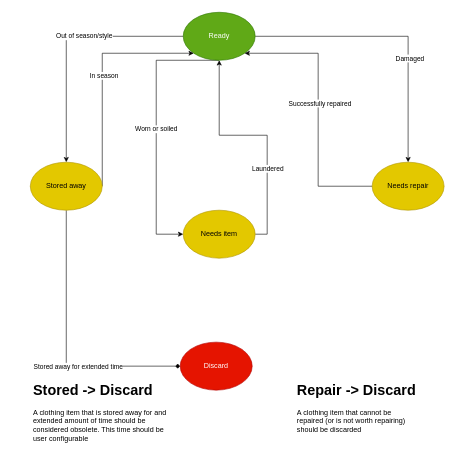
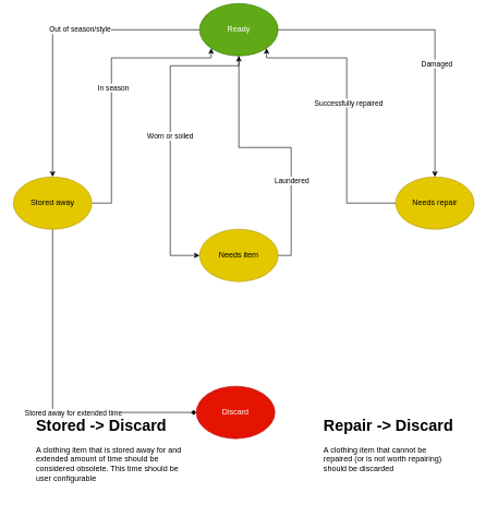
- <mxCell id="7" value="Ready" style="ellipse;whiteSpace=wrap;html=1;fillColor=#60a917;fontColor=#ffffff;strokeColor=#2D7600;" vertex="1" parent="1"><mxGeometry x="305" y="20" width="120" height="80" as="geometry" /></mxCell>
+ <mxCell id="7" value="Ready" style="ellipse;whiteSpace=wrap;html=1;fillColor=#60a917;fontColor=#ffffff;strokeColor=#2D7600;" vertex="1" parent="1"><mxGeometry x="305" y="5" width="120" height="80" as="geometry" /></mxCell>
- <mxCell id="12" value="Stored away" style="ellipse;whiteSpace=wrap;html=1;fillColor=#e3c800;fontColor=#000000;strokeColor=#B09500;" vertex="1" parent="1"><mxGeometry x="50" y="270" width="120" height="80" as="geometry" /></mxCell>
+ <mxCell id="12" value="Stored away" style="ellipse;whiteSpace=wrap;html=1;fillColor=#e3c800;fontColor=#000000;strokeColor=#B09500;" vertex="1" parent="1"><mxGeometry x="20" y="270" width="120" height="80" as="geometry" /></mxCell>
- <mxCell id="18" value="Needs repair" style="ellipse;whiteSpace=wrap;html=1;fillColor=#e3c800;fontColor=#000000;strokeColor=#B09500;" vertex="1" parent="1"><mxGeometry x="620" y="270" width="120" height="80" as="geometry" /></mxCell>
+ <mxCell id="18" value="Needs repair" style="ellipse;whiteSpace=wrap;html=1;fillColor=#e3c800;fontColor=#000000;strokeColor=#B09500;" vertex="1" parent="1"><mxGeometry x="605" y="270" width="120" height="80" as="geometry" /></mxCell>
- <mxCell id="19" value="Discard" style="ellipse;whiteSpace=wrap;html=1;fillColor=#e51400;fontColor=#ffffff;strokeColor=#B20000;" vertex="1" parent="1"><mxGeometry x="300" y="570" width="120" height="80" as="geometry" /></mxCell>
+ <mxCell id="19" value="Discard" style="ellipse;whiteSpace=wrap;html=1;fillColor=#e51400;fontColor=#ffffff;strokeColor=#B20000;" vertex="1" parent="1"><mxGeometry x="300" y="590" width="120" height="80" as="geometry" /></mxCell>
